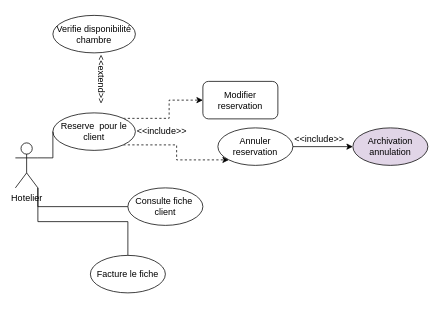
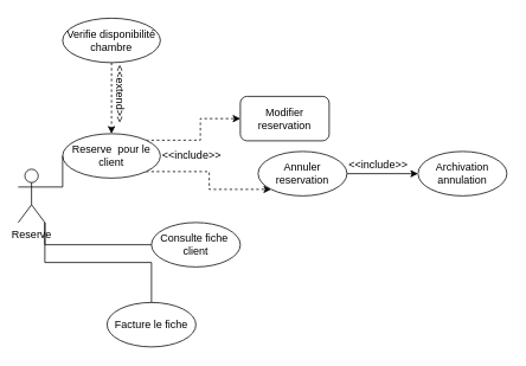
+ <mxCell id="9" style="edgeStyle=orthogonalEdgeStyle;rounded=0;orthogonalLoop=1;jettySize=auto;html=1;exitX=0.5;exitY=1;exitDx=0;exitDy=0;dashed=1;" edge="1" parent="1" source="10" target="4"><mxGeometry relative="1" as="geometry" /></mxCell>
- <mxCell id="17" value="Archivation annulation" style="ellipse;whiteSpace=wrap;html=1;fillColor=#e1d5e7;" vertex="1" parent="1"><mxGeometry x="470" y="170" width="100" height="50" as="geometry" /></mxCell>
+ <mxCell id="17" value="Archivation annulation" style="ellipse;whiteSpace=wrap;html=1;" vertex="1" parent="1"><mxGeometry x="470" y="170" width="100" height="50" as="geometry" /></mxCell>
- <mxCell id="8" value="Hotelier" style="shape=umlActor;verticalLabelPosition=bottom;verticalAlign=top;html=1;outlineConnect=0;" vertex="1" parent="1"><mxGeometry x="20" y="190" width="30" height="60" as="geometry" /></mxCell>
+ <mxCell id="8" value="Reserve" style="shape=umlActor;verticalLabelPosition=bottom;verticalAlign=top;html=1;outlineConnect=0;" vertex="1" parent="1"><mxGeometry x="20" y="190" width="30" height="60" as="geometry" /></mxCell>
